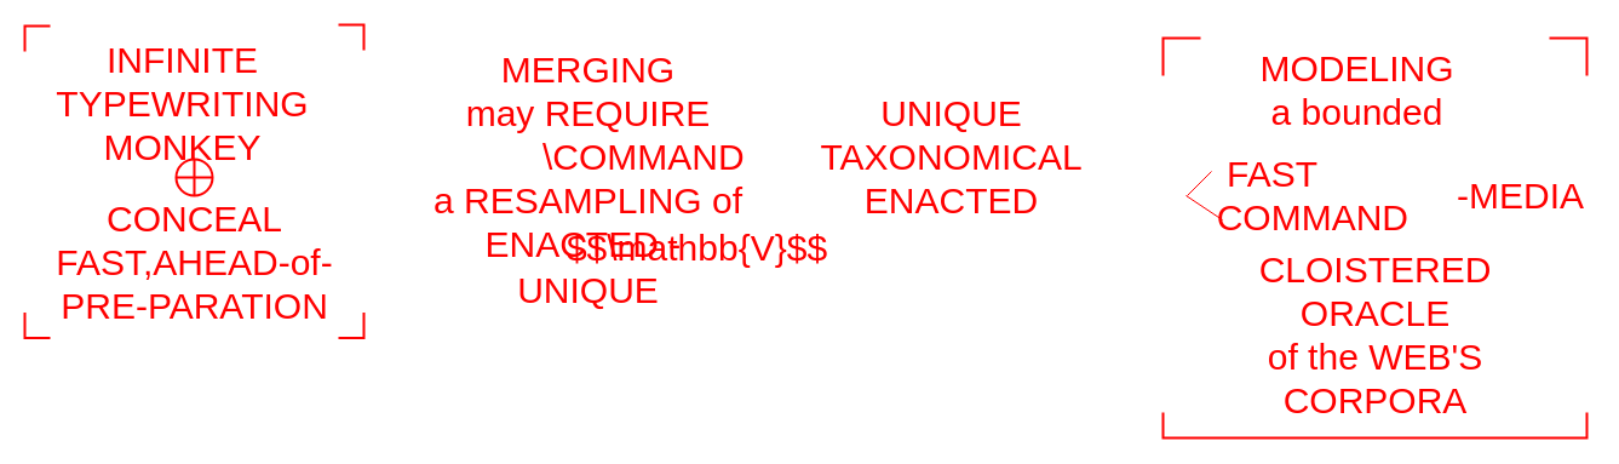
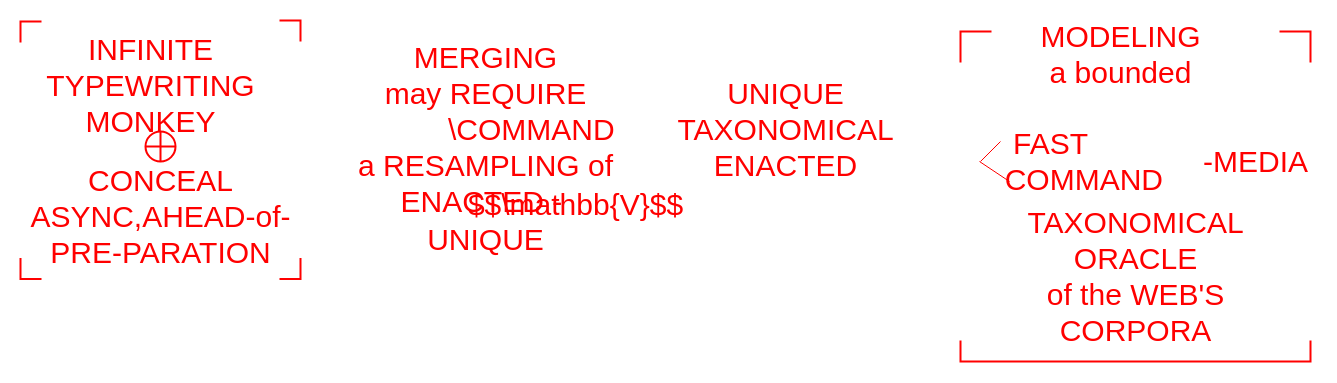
- <mxCell id="9" value="MODELING&lt;br&gt;a bounded&lt;br&gt;" style="text;html=1;align=center;verticalAlign=middle;resizable=0;points=[];autosize=1;strokeColor=none;fillColor=none;fontSize=30;fontColor=#FF0000;" vertex="1" parent="1"><mxGeometry x="1030" y="33.5" width="180" height="80" as="geometry" /></mxCell>
+ <mxCell id="9" value="MODELING&lt;br&gt;a bounded&lt;br&gt;" style="text;html=1;align=center;verticalAlign=middle;resizable=0;points=[];autosize=1;strokeColor=none;fillColor=none;fontSize=30;fontColor=#FF0000;" vertex="1" parent="1"><mxGeometry x="1030" y="13.5" width="180" height="80" as="geometry" /></mxCell>
- <mxCell id="3" value="CONCEAL&lt;br&gt;FAST,AHEAD-of-&lt;br&gt;PRE-PARATION" style="text;html=1;align=center;verticalAlign=middle;resizable=0;points=[];autosize=1;strokeColor=none;fillColor=none;fontSize=30;fontColor=#FF0000;" vertex="1" parent="1"><mxGeometry x="20" y="161" width="280" height="110" as="geometry" /></mxCell>
+ <mxCell id="3" value="CONCEAL&lt;br&gt;ASYNC,AHEAD-of-&lt;br&gt;PRE-PARATION" style="text;html=1;align=center;verticalAlign=middle;resizable=0;points=[];autosize=1;strokeColor=none;fillColor=none;fontSize=30;fontColor=#FF0000;" vertex="1" parent="1"><mxGeometry x="20" y="161" width="280" height="110" as="geometry" /></mxCell>
- <mxCell id="12" value="CLOISTERED&lt;br&gt;ORACLE&lt;br&gt;of the WEB'S&lt;br&gt;CORPORA" style="text;html=1;align=center;verticalAlign=middle;resizable=0;points=[];autosize=1;strokeColor=none;fillColor=none;fontSize=30;fontColor=#FF0000;" vertex="1" parent="1"><mxGeometry x="1030" y="201" width="210" height="150" as="geometry" /></mxCell>
+ <mxCell id="12" value="TAXONOMICAL&lt;br&gt;ORACLE&lt;br&gt;of the WEB'S&lt;br&gt;CORPORA" style="text;html=1;align=center;verticalAlign=middle;resizable=0;points=[];autosize=1;strokeColor=none;fillColor=none;fontSize=30;fontColor=#FF0000;" vertex="1" parent="1"><mxGeometry x="1030" y="201" width="210" height="150" as="geometry" /></mxCell>
